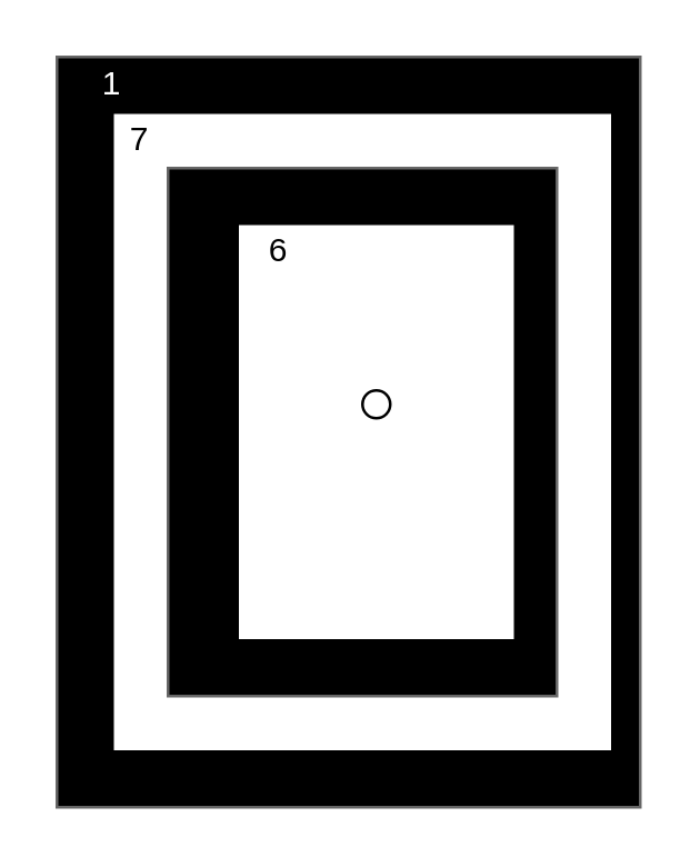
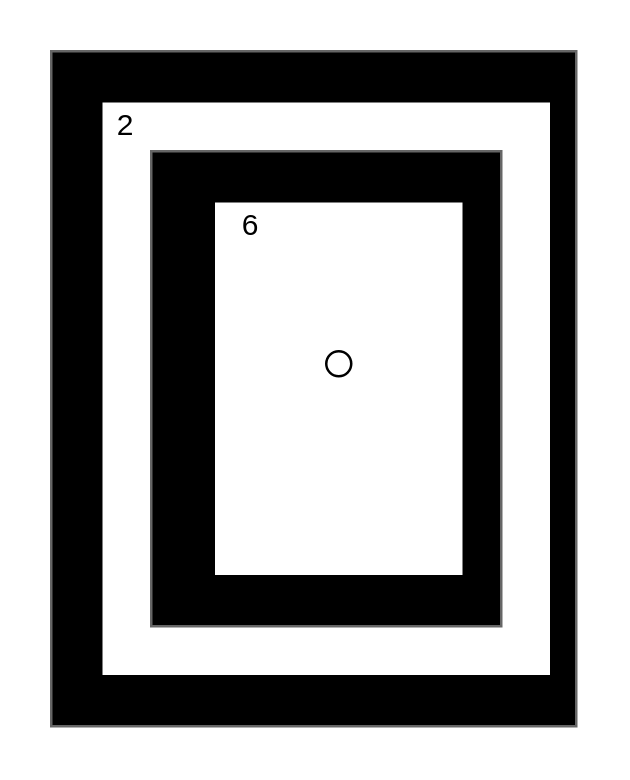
- <mxCell id="8" value="&lt;font color=&quot;#FFFFFF&quot;&gt;1&lt;/font&gt;" style="text;html=1;align=center;verticalAlign=middle;whiteSpace=wrap;rounded=0;" vertex="1" parent="1"><mxGeometry x="20" y="20" width="40" height="20" as="geometry" /></mxCell>
- <mxCell id="6" value="7" style="text;html=1;strokeColor=none;fillColor=none;align=center;verticalAlign=middle;whiteSpace=wrap;rounded=0;" vertex="1" parent="1"><mxGeometry x="30" y="40" width="40" height="20" as="geometry" /></mxCell>
+ <mxCell id="6" value="2" style="text;html=1;strokeColor=none;fillColor=none;align=center;verticalAlign=middle;whiteSpace=wrap;rounded=0;" vertex="1" parent="1"><mxGeometry x="30" y="40" width="40" height="20" as="geometry" /></mxCell>
